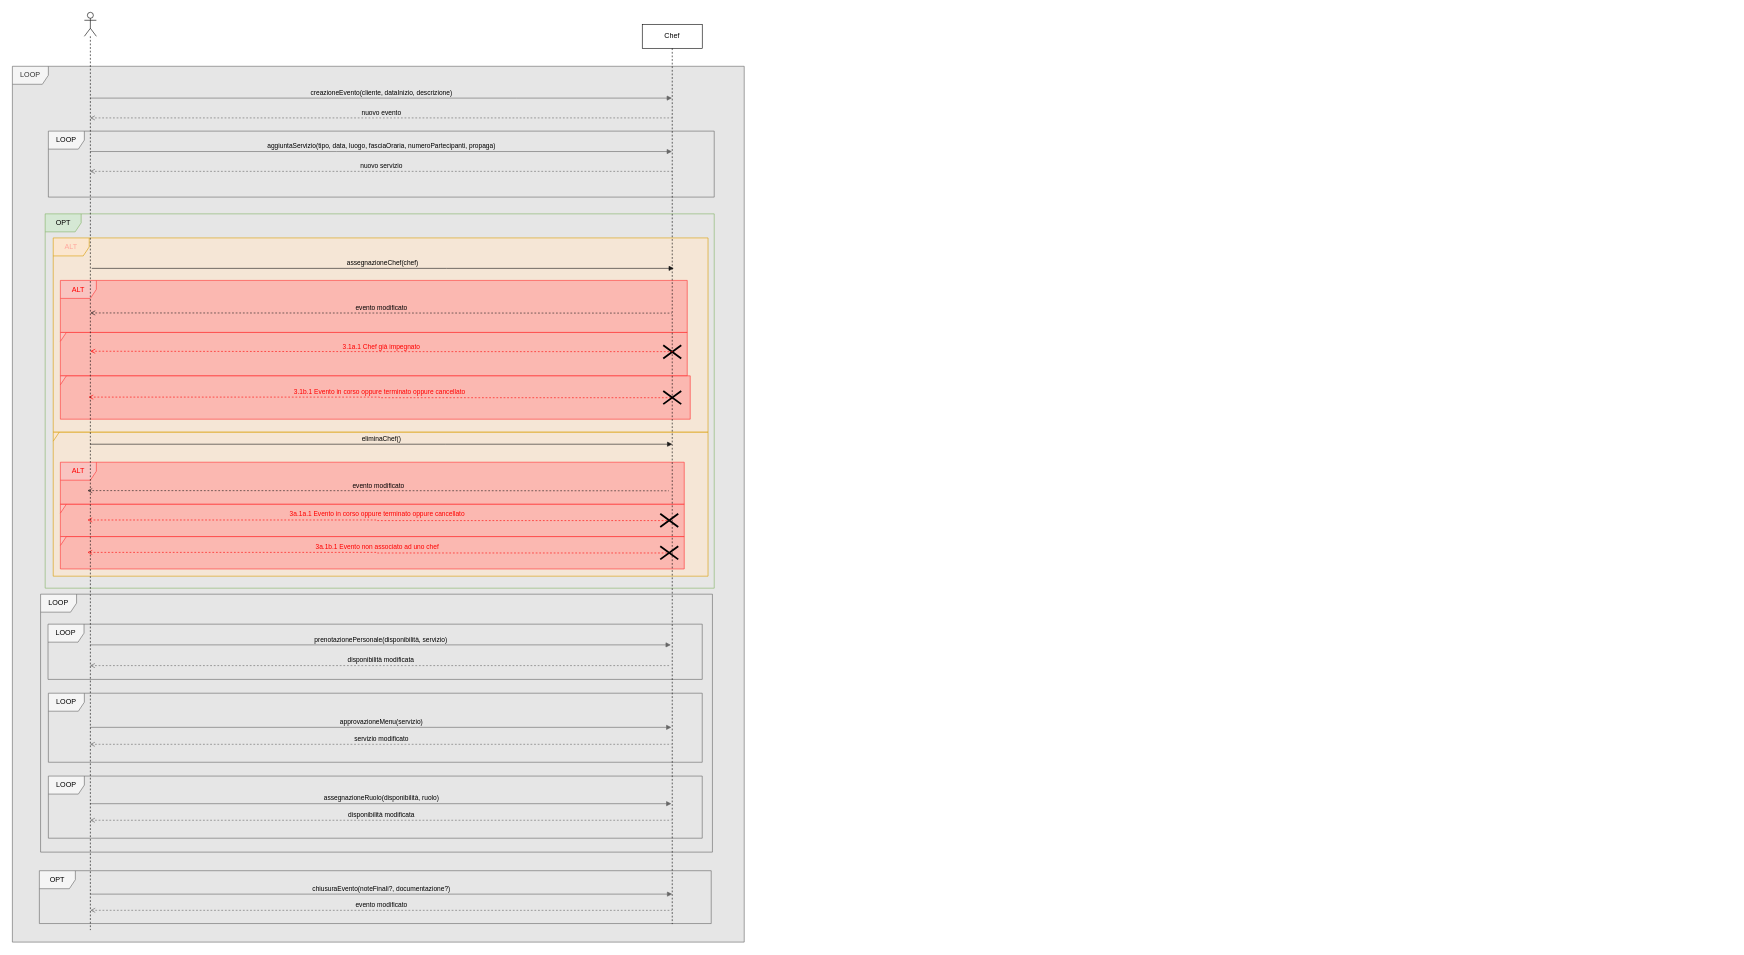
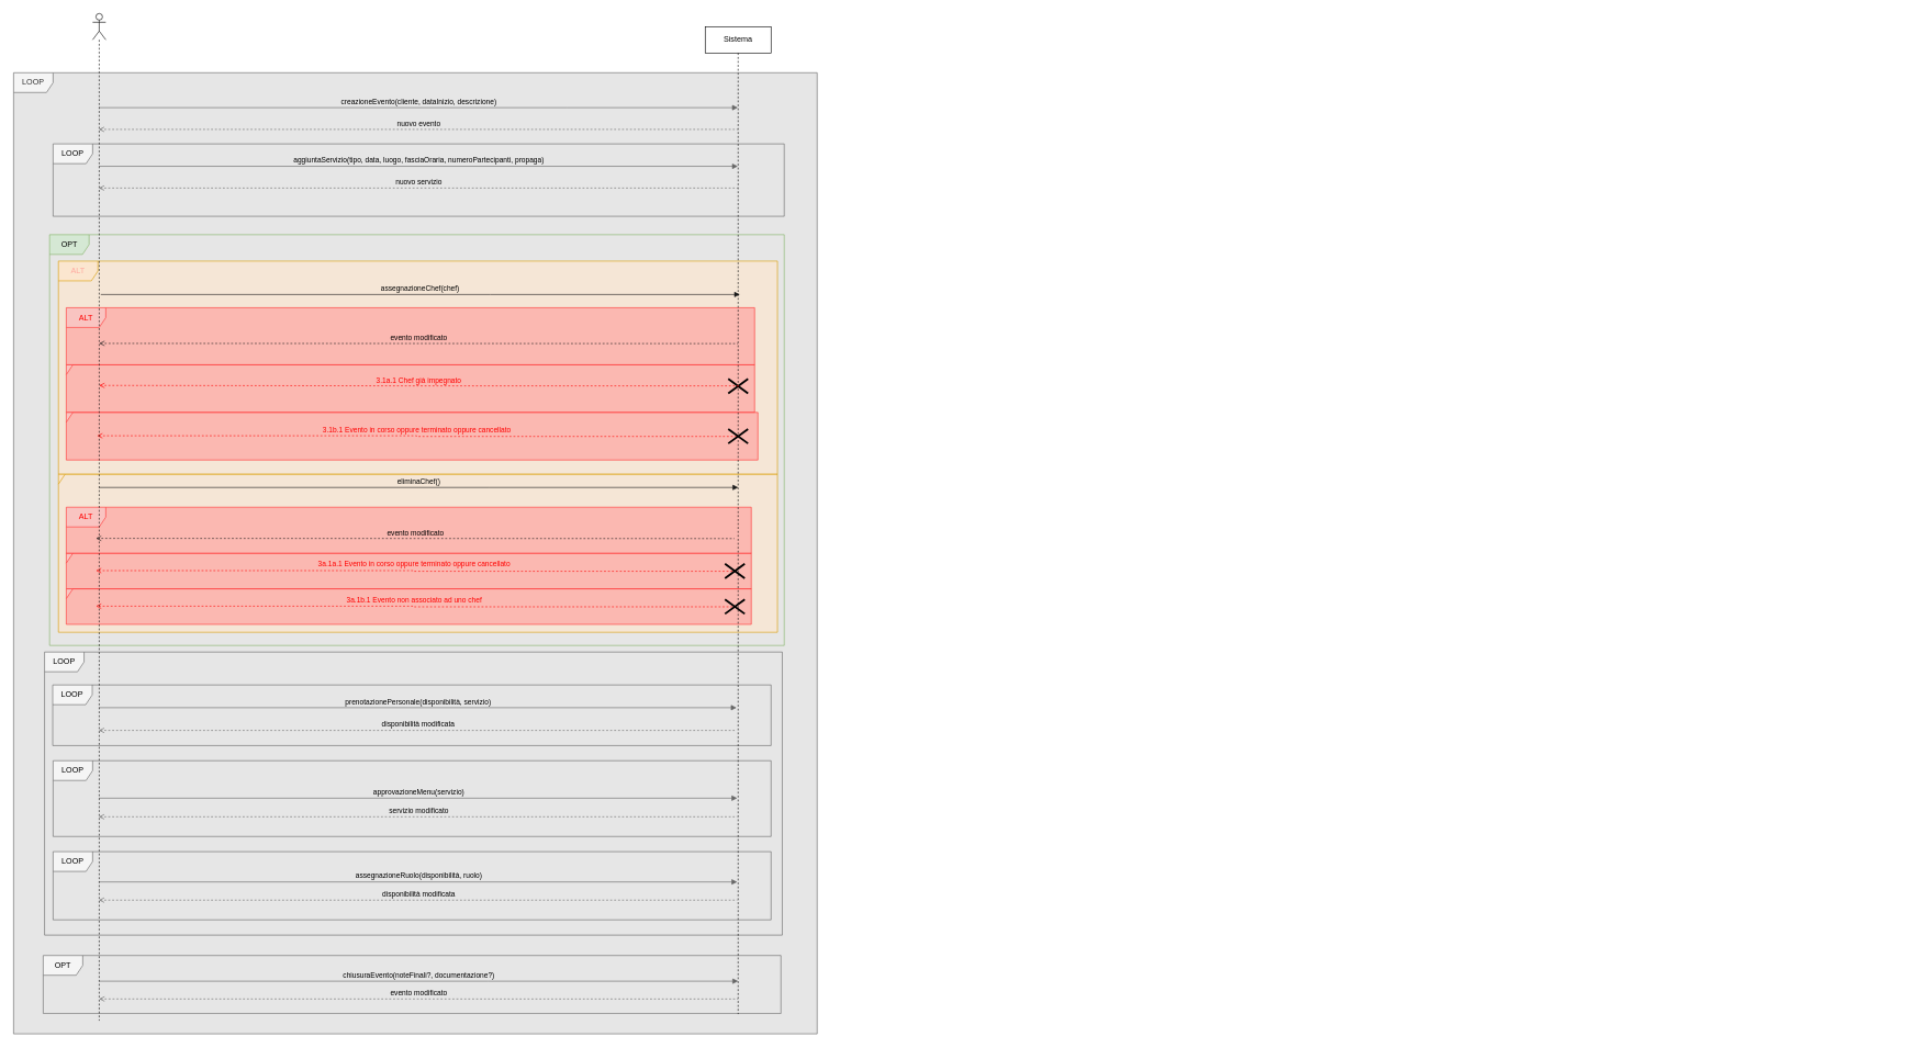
- <mxCell id="48" value="Chef" style="shape=umlLifeline;perimeter=lifelinePerimeter;whiteSpace=wrap;html=1;container=1;dropTarget=0;collapsible=0;recursiveResize=0;outlineConnect=0;portConstraint=eastwest;newEdgeStyle={&quot;edgeStyle&quot;:&quot;elbowEdgeStyle&quot;,&quot;elbow&quot;:&quot;vertical&quot;,&quot;curved&quot;:0,&quot;rounded&quot;:0};" parent="1" vertex="1"><mxGeometry x="1070" y="40" width="100" height="1500" as="geometry" /></mxCell>
+ <mxCell id="48" value="Sistema" style="shape=umlLifeline;perimeter=lifelinePerimeter;whiteSpace=wrap;html=1;container=1;dropTarget=0;collapsible=0;recursiveResize=0;outlineConnect=0;portConstraint=eastwest;newEdgeStyle={&quot;edgeStyle&quot;:&quot;elbowEdgeStyle&quot;,&quot;elbow&quot;:&quot;vertical&quot;,&quot;curved&quot;:0,&quot;rounded&quot;:0};" parent="1" vertex="1"><mxGeometry x="1070" y="40" width="100" height="1500" as="geometry" /></mxCell>
